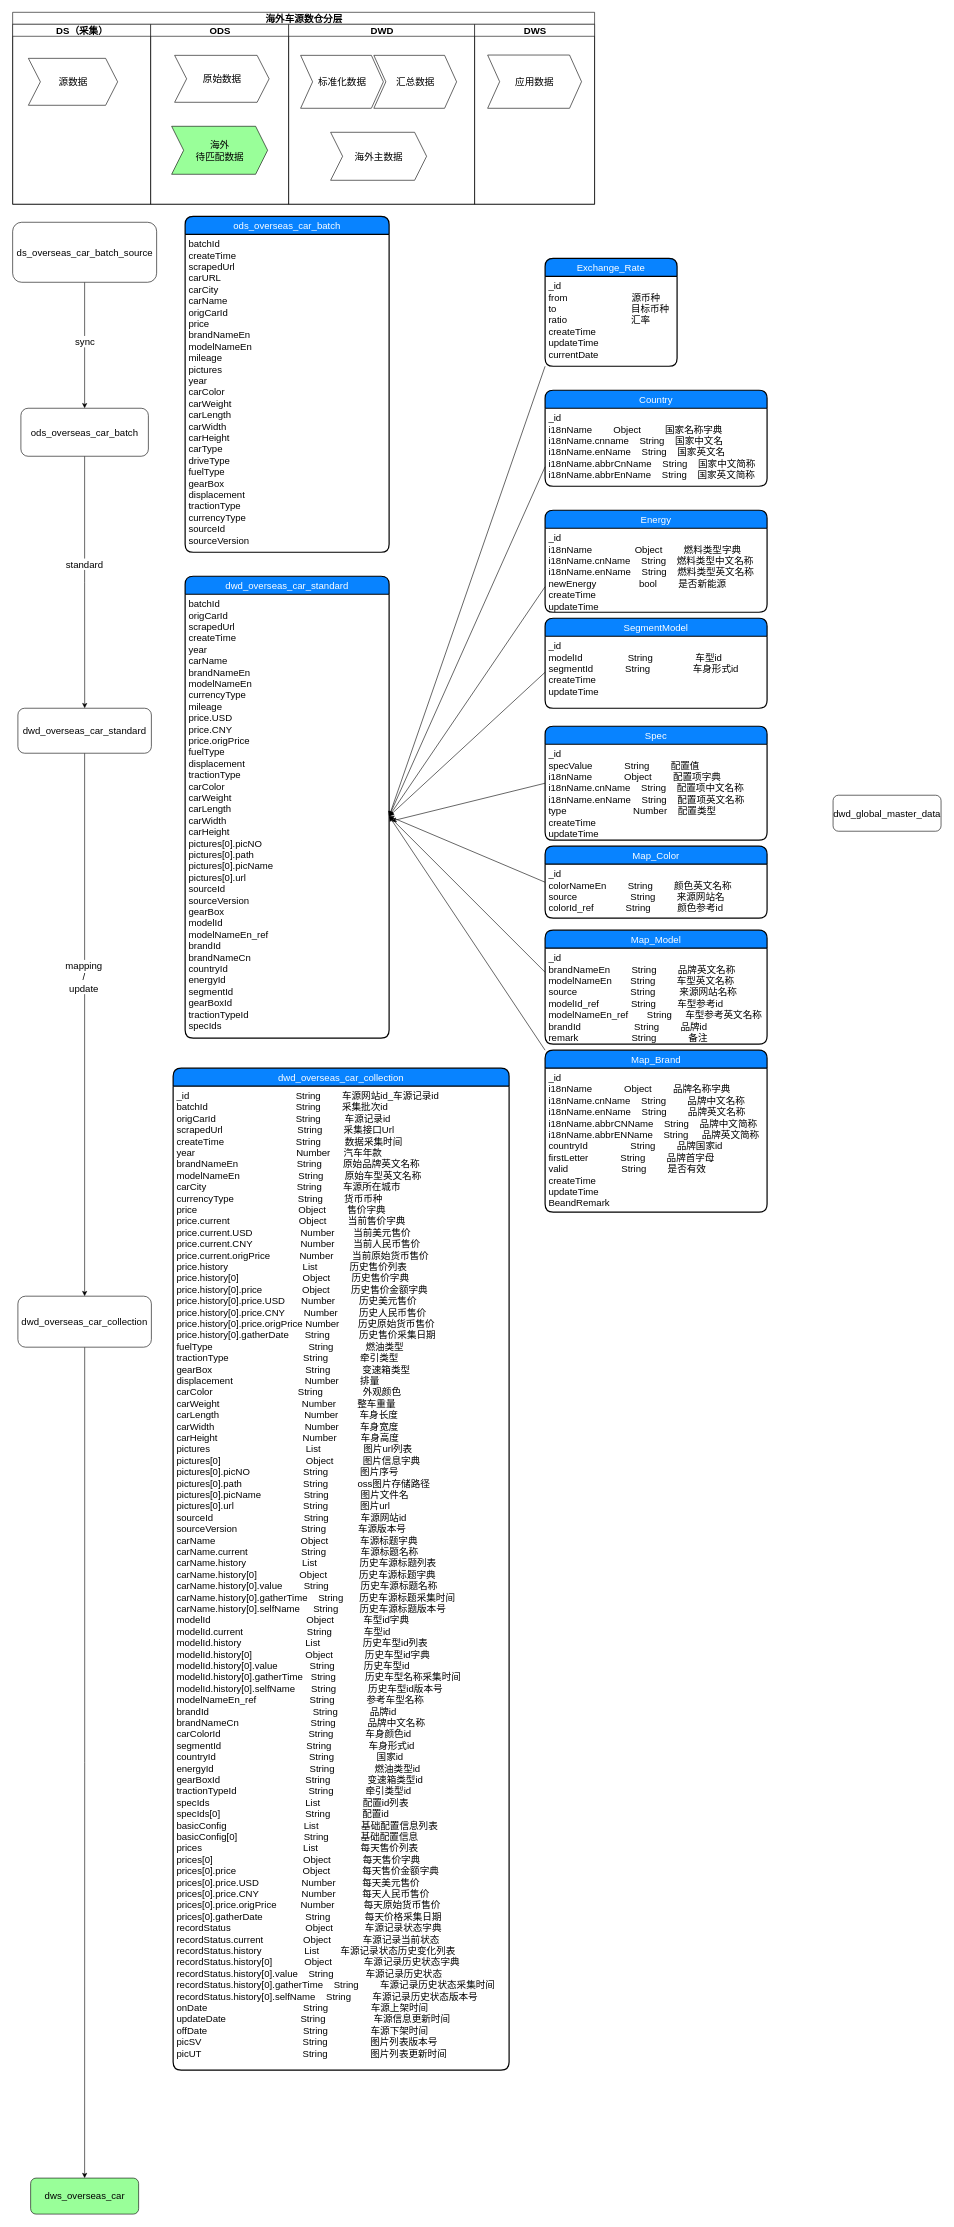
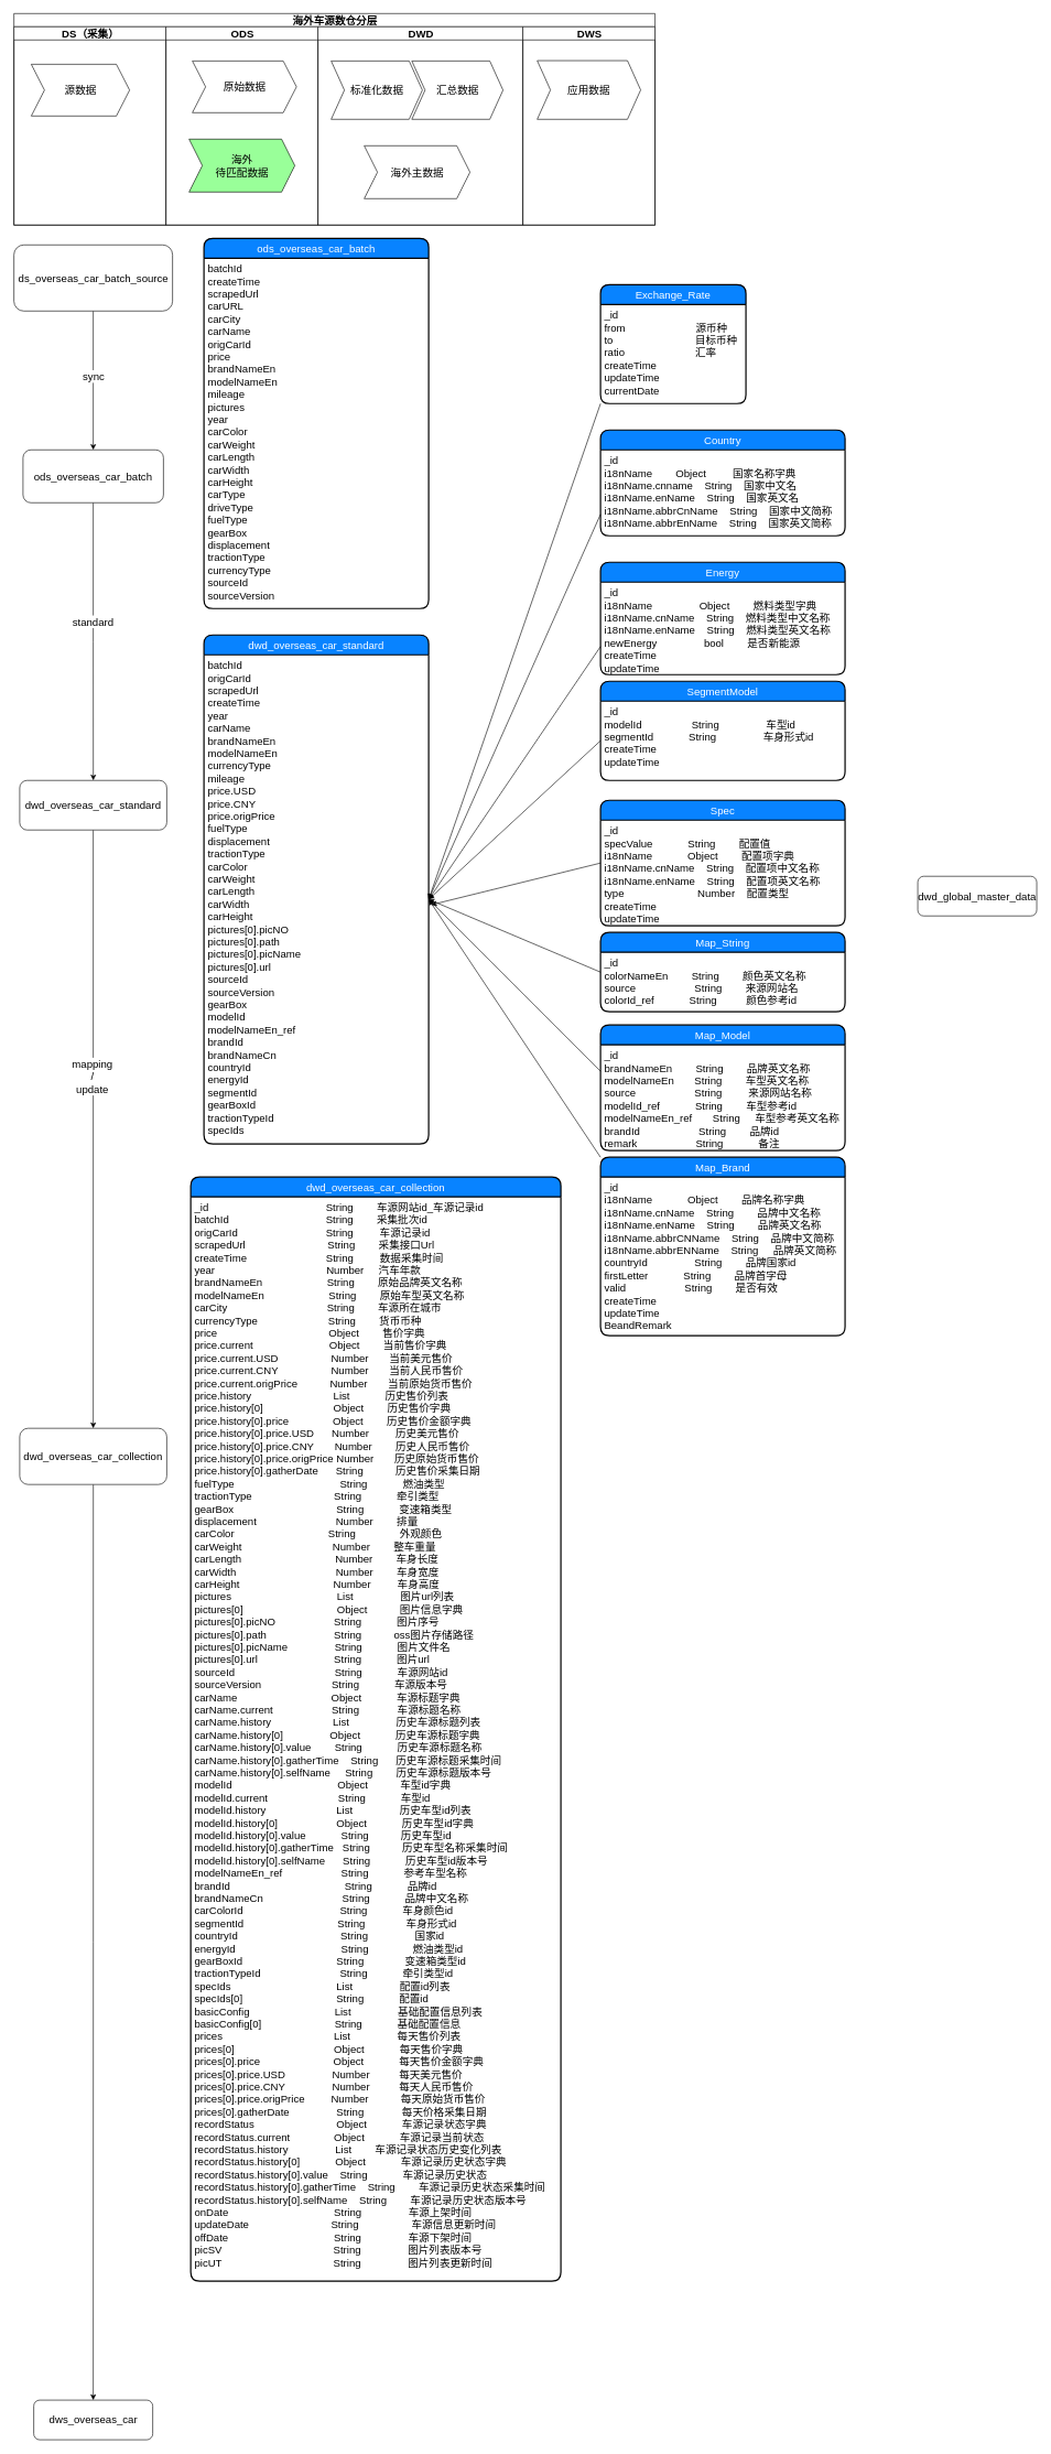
- <mxCell id="52" value="Map_Color" style="swimlane;childLayout=stackLayout;horizontal=1;startSize=30;horizontalStack=0;rounded=1;fontSize=16;fontStyle=0;strokeWidth=2;resizeParent=0;resizeLast=1;shadow=0;dashed=0;align=center;fontColor=#FFFFFF;fillColor=#0883FF;" vertex="1" parent="1"><mxGeometry x="908" y="1410" width="370" height="120" as="geometry" /></mxCell>
+ <mxCell id="52" value="Map_String" style="swimlane;childLayout=stackLayout;horizontal=1;startSize=30;horizontalStack=0;rounded=1;fontSize=16;fontStyle=0;strokeWidth=2;resizeParent=0;resizeLast=1;shadow=0;dashed=0;align=center;fontColor=#FFFFFF;fillColor=#0883FF;" vertex="1" parent="1"><mxGeometry x="908" y="1410" width="370" height="120" as="geometry" /></mxCell>
- <mxCell id="19" value="dws_overseas_car" style="rounded=1;whiteSpace=wrap;html=1;fontSize=16;fillColor=#99ff99;" vertex="1" parent="1"><mxGeometry x="50.5" y="3630" width="180" height="60" as="geometry" /></mxCell>
+ <mxCell id="19" value="dws_overseas_car" style="rounded=1;whiteSpace=wrap;html=1;fontSize=16;" vertex="1" parent="1"><mxGeometry x="50.5" y="3630" width="180" height="60" as="geometry" /></mxCell>
